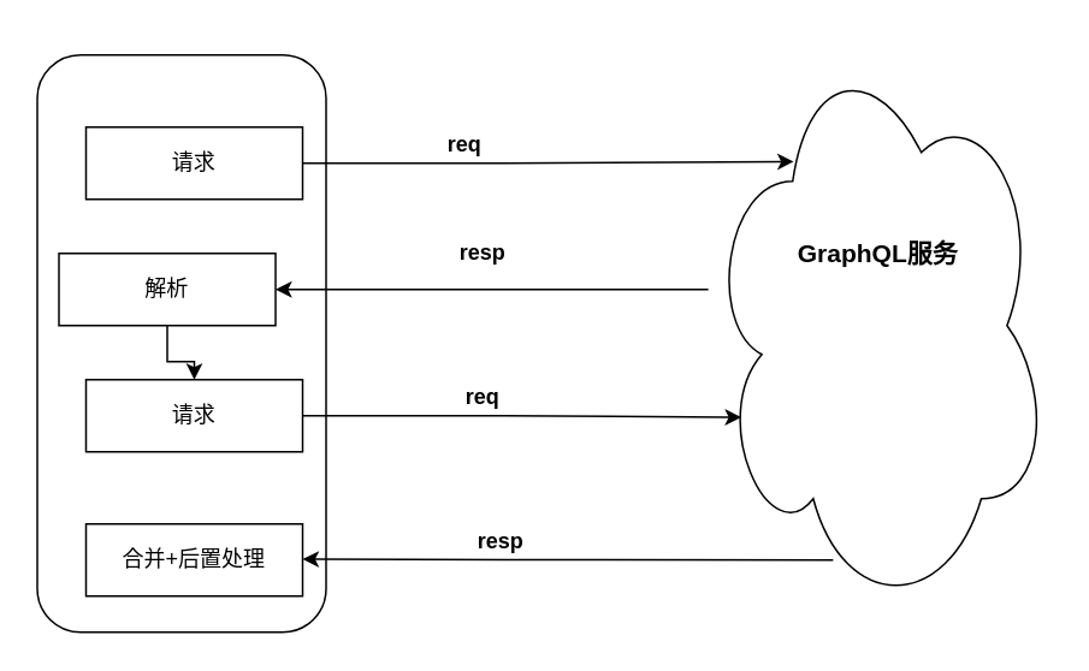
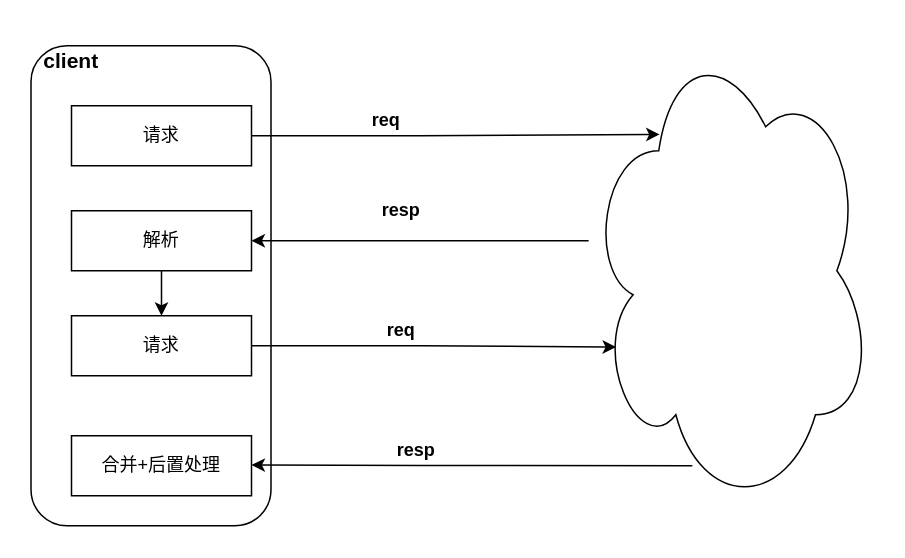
+ <mxCell id="18" value="&lt;b&gt;&lt;font style=&quot;font-size: 14px&quot;&gt;client&lt;/font&gt;&lt;/b&gt;" style="text;html=1;strokeColor=none;fillColor=none;align=center;verticalAlign=middle;whiteSpace=wrap;rounded=0;" vertex="1" parent="1"><mxGeometry x="27" y="30" width="40" height="20" as="geometry" /></mxCell>
- <mxCell id="6" value="&lt;b&gt;&lt;font style=&quot;font-size: 14px&quot;&gt;GraphQL服务&lt;/font&gt;&lt;/b&gt;" style="text;html=1;strokeColor=none;fillColor=none;align=center;verticalAlign=middle;whiteSpace=wrap;rounded=0;" vertex="1" parent="1"><mxGeometry x="426" y="130" width="120" height="20" as="geometry" /></mxCell>
- <mxCell id="11" value="解析" style="rounded=0;whiteSpace=wrap;html=1;" vertex="1" parent="1"><mxGeometry x="32" y="140" width="120" height="40" as="geometry" /></mxCell>
+ <mxCell id="11" value="解析" style="rounded=0;whiteSpace=wrap;html=1;" vertex="1" parent="1"><mxGeometry x="47" y="140" width="120" height="40" as="geometry" /></mxCell>
